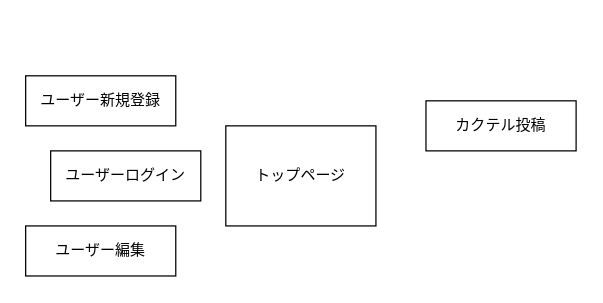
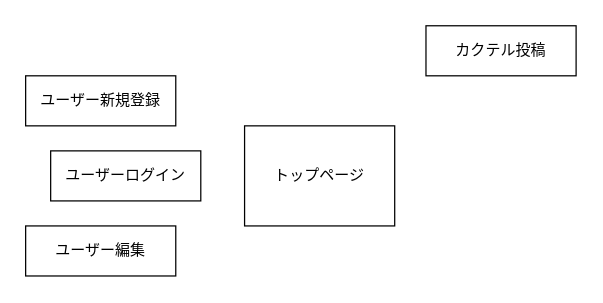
- <mxCell id="3" value="カクテル投稿" style="rounded=0;whiteSpace=wrap;html=1;" vertex="1" parent="1"><mxGeometry x="340" y="80" width="120" height="40" as="geometry" /></mxCell>
+ <mxCell id="3" value="カクテル投稿" style="rounded=0;whiteSpace=wrap;html=1;" vertex="1" parent="1"><mxGeometry x="340" y="20" width="120" height="40" as="geometry" /></mxCell>
- <mxCell id="2" value="トップページ" style="rounded=0;whiteSpace=wrap;html=1;" vertex="1" parent="1"><mxGeometry x="180" y="100" width="120" height="80" as="geometry" /></mxCell>
+ <mxCell id="2" value="トップページ" style="rounded=0;whiteSpace=wrap;html=1;" vertex="1" parent="1"><mxGeometry x="195" y="100" width="120" height="80" as="geometry" /></mxCell>
